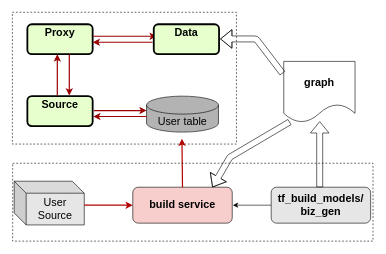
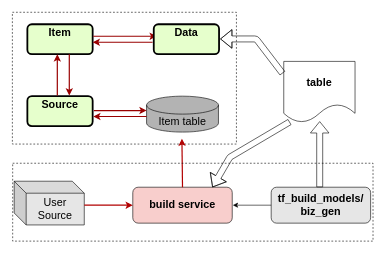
- <mxCell id="2" value="&lt;p style=&quot;margin: 4px 0px 0px; text-align: center; font-size: 18px;&quot;&gt;Proxy&lt;/p&gt;&lt;p style=&quot;margin: 4px 0px 0px; text-align: center; font-size: 18px;&quot;&gt;&lt;br style=&quot;font-size: 18px;&quot;&gt;&lt;/p&gt;" style="verticalAlign=middle;align=center;overflow=fill;fontSize=18;fontFamily=Helvetica;html=1;rounded=1;fontStyle=1;strokeWidth=3;fillColor=#E6FFCC" vertex="1" parent="1"><mxGeometry x="45" y="40" width="109" height="50" as="geometry" /></mxCell>
+ <mxCell id="2" value="&lt;p style=&quot;margin: 4px 0px 0px; text-align: center; font-size: 18px;&quot;&gt;Item&lt;/p&gt;&lt;p style=&quot;margin: 4px 0px 0px; text-align: center; font-size: 18px;&quot;&gt;&lt;br style=&quot;font-size: 18px;&quot;&gt;&lt;/p&gt;" style="verticalAlign=middle;align=center;overflow=fill;fontSize=18;fontFamily=Helvetica;html=1;rounded=1;fontStyle=1;strokeWidth=3;fillColor=#E6FFCC" vertex="1" parent="1"><mxGeometry x="45" y="40" width="109" height="50" as="geometry" /></mxCell>
- <mxCell id="13" value="&lt;b&gt;graph&lt;/b&gt;" style="shape=document;whiteSpace=wrap;html=1;boundedLbl=1;fontSize=18;fillColor=none;" vertex="1" parent="1"><mxGeometry x="473" y="102" width="119" height="102" as="geometry" /></mxCell>
+ <mxCell id="13" value="&lt;b&gt;table&lt;/b&gt;" style="shape=document;whiteSpace=wrap;html=1;boundedLbl=1;fontSize=18;fillColor=none;" vertex="1" parent="1"><mxGeometry x="473" y="102" width="119" height="102" as="geometry" /></mxCell>
- <mxCell id="9" value="User table" style="shape=cylinder3;whiteSpace=wrap;html=1;boundedLbl=1;backgroundOutline=1;size=15;fontSize=18;fillColor=#B3B3B3;" vertex="1" parent="1"><mxGeometry x="244" y="160" width="120" height="60" as="geometry" /></mxCell>
+ <mxCell id="9" value="Item table" style="shape=cylinder3;whiteSpace=wrap;html=1;boundedLbl=1;backgroundOutline=1;size=15;fontSize=18;fillColor=#B3B3B3;" vertex="1" parent="1"><mxGeometry x="244" y="160" width="120" height="60" as="geometry" /></mxCell>
